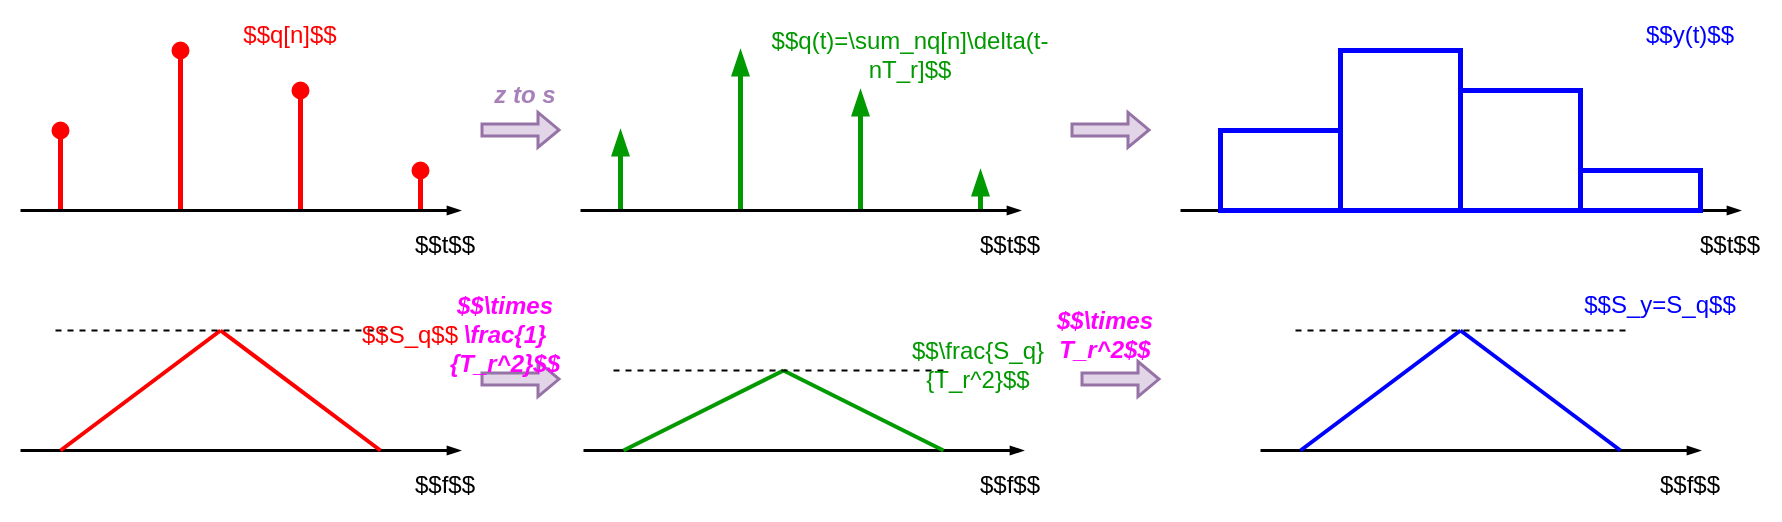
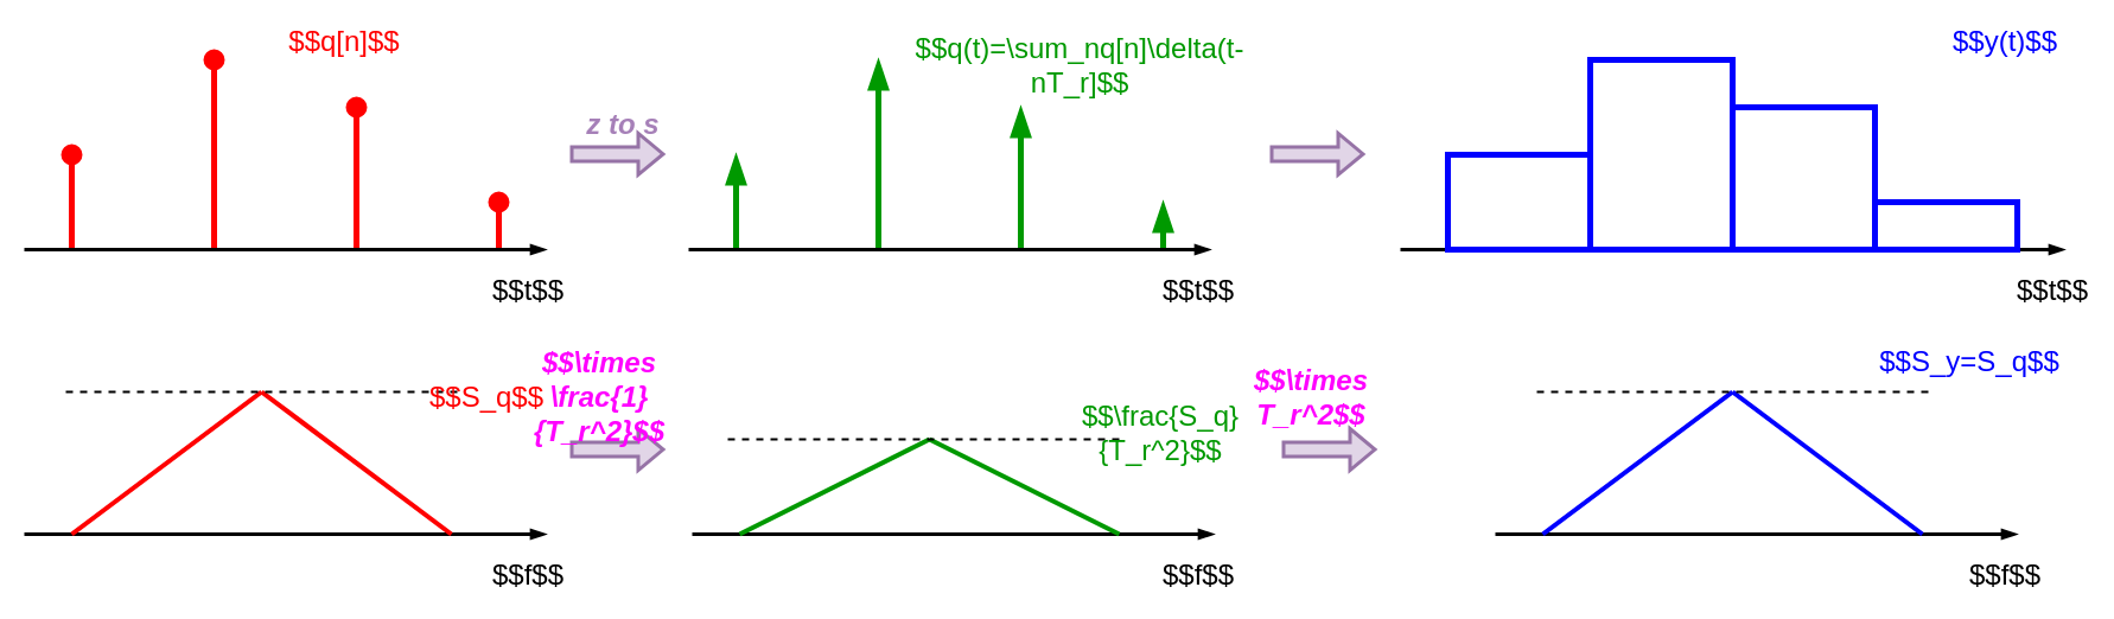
- <mxCell id="25" value="&lt;font style=&quot;color: rgb(166, 128, 184); font-size: 24px;&quot;&gt;&lt;b style=&quot;&quot;&gt;&lt;i style=&quot;&quot;&gt;z to s&lt;/i&gt;&lt;/b&gt;&lt;/font&gt;" style="text;html=1;align=center;verticalAlign=middle;whiteSpace=wrap;rounded=0;" parent="1" vertex="1"><mxGeometry x="480" y="80" width="90" height="30" as="geometry" /></mxCell>
+ <mxCell id="25" value="&lt;font style=&quot;color: rgb(166, 128, 184); font-size: 24px;&quot;&gt;&lt;b style=&quot;&quot;&gt;&lt;i style=&quot;&quot;&gt;z to s&lt;/i&gt;&lt;/b&gt;&lt;/font&gt;" style="text;html=1;align=center;verticalAlign=middle;whiteSpace=wrap;rounded=0;" parent="1" vertex="1"><mxGeometry x="480" y="90" width="90" height="30" as="geometry" /></mxCell>
